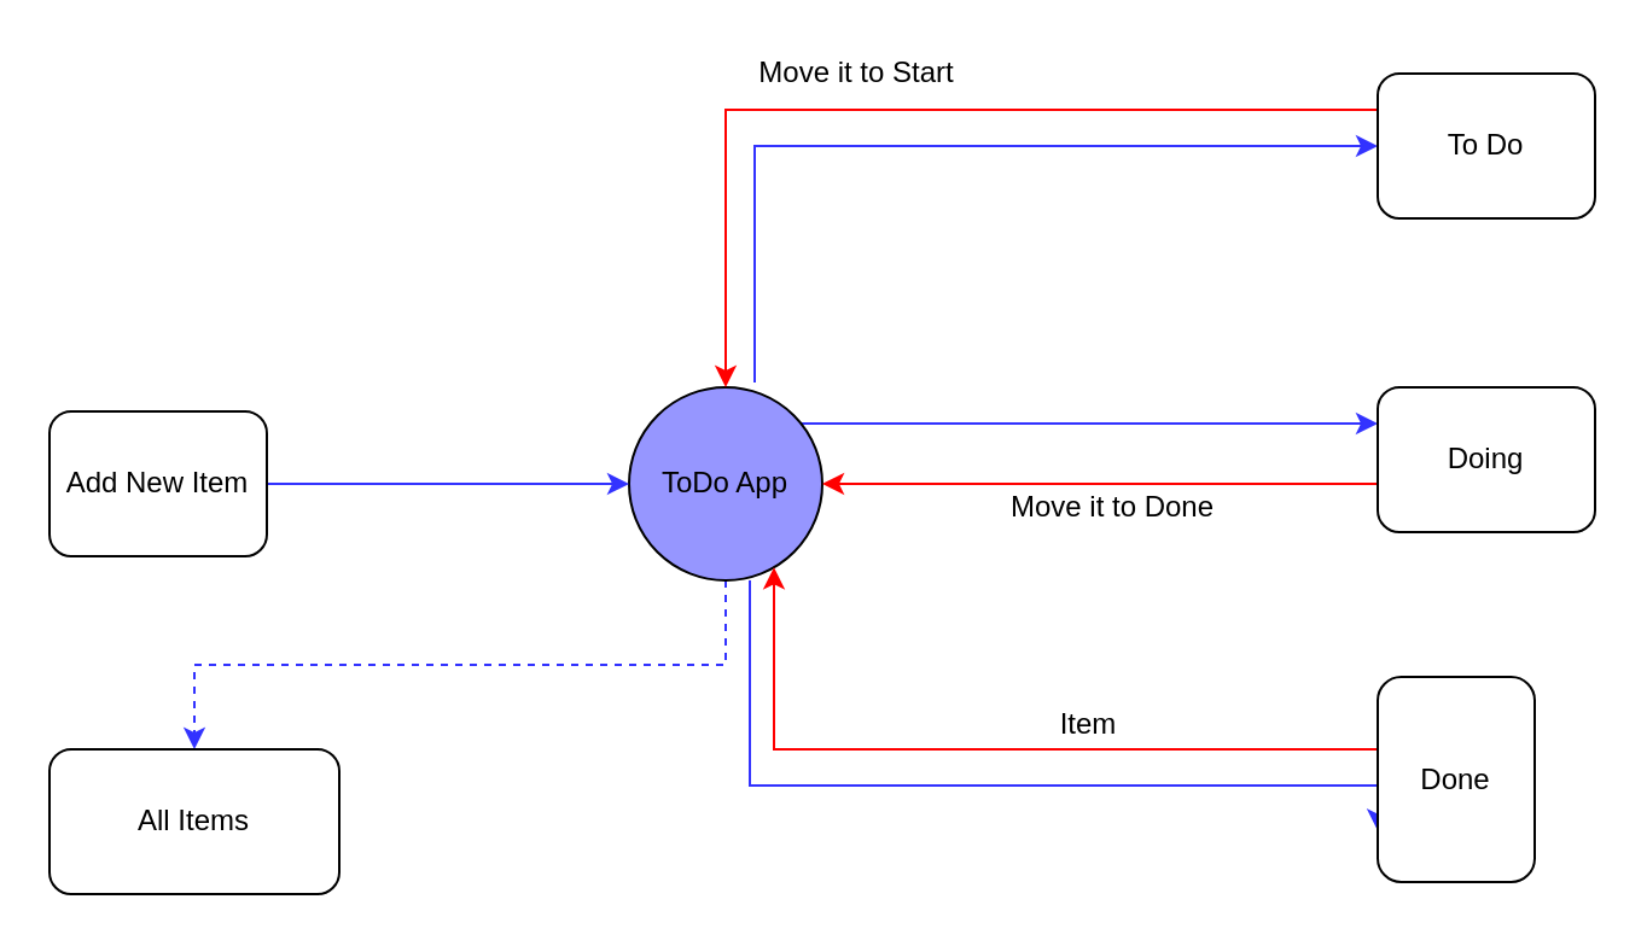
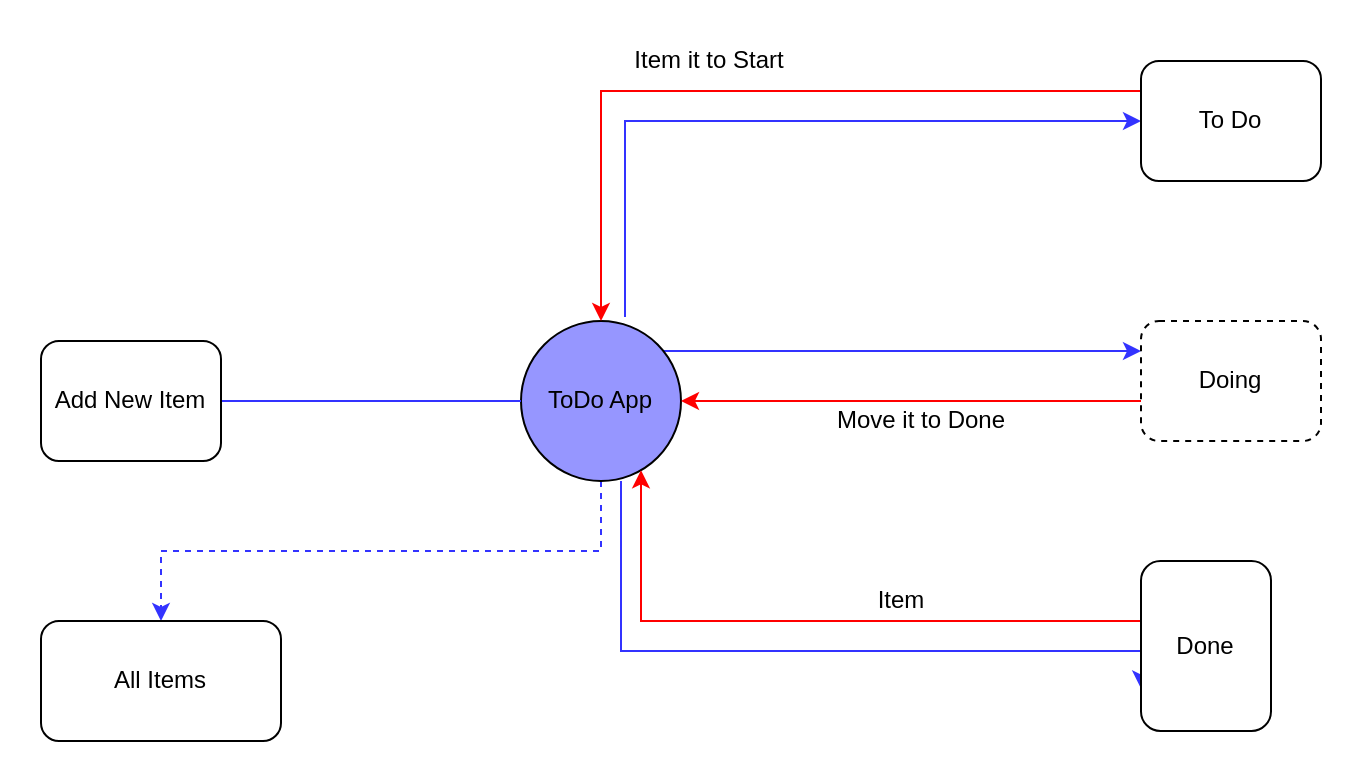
- <mxCell id="15" value="Move it to Start" style="text;html=1;align=center;verticalAlign=middle;resizable=0;points=[];autosize=1;strokeColor=none;" parent="1" vertex="1"><mxGeometry x="304" y="20" width="100" height="20" as="geometry" /></mxCell>
+ <mxCell id="15" value="Item it to Start" style="text;html=1;align=center;verticalAlign=middle;resizable=0;points=[];autosize=1;strokeColor=none;" parent="1" vertex="1"><mxGeometry x="304" y="20" width="100" height="20" as="geometry" /></mxCell>
- <mxCell id="12" value="Doing" style="rounded=1;whiteSpace=wrap;html=1;" parent="1" vertex="1"><mxGeometry x="570" y="160" width="90" height="60" as="geometry" /></mxCell>
+ <mxCell id="12" value="Doing" style="rounded=1;whiteSpace=wrap;html=1;dashed=1;" parent="1" vertex="1"><mxGeometry x="570" y="160" width="90" height="60" as="geometry" /></mxCell>
- <mxCell id="7" style="edgeStyle=orthogonalEdgeStyle;rounded=0;orthogonalLoop=1;jettySize=auto;html=1;exitX=1;exitY=0.5;exitDx=0;exitDy=0;entryX=0;entryY=0.5;entryDx=0;entryDy=0;strokeColor=#3333FF;" parent="1" source="8" target="6" edge="1"><mxGeometry relative="1" as="geometry" /></mxCell>
+ <mxCell id="7" style="edgeStyle=orthogonalEdgeStyle;rounded=0;orthogonalLoop=1;jettySize=auto;html=1;exitX=1;exitY=0.5;exitDx=0;exitDy=0;entryX=0;entryY=0.5;entryDx=0;entryDy=0;strokeColor=#3333FF;endArrow=none;" parent="1" source="8" target="6" edge="1"><mxGeometry relative="1" as="geometry" /></mxCell>
